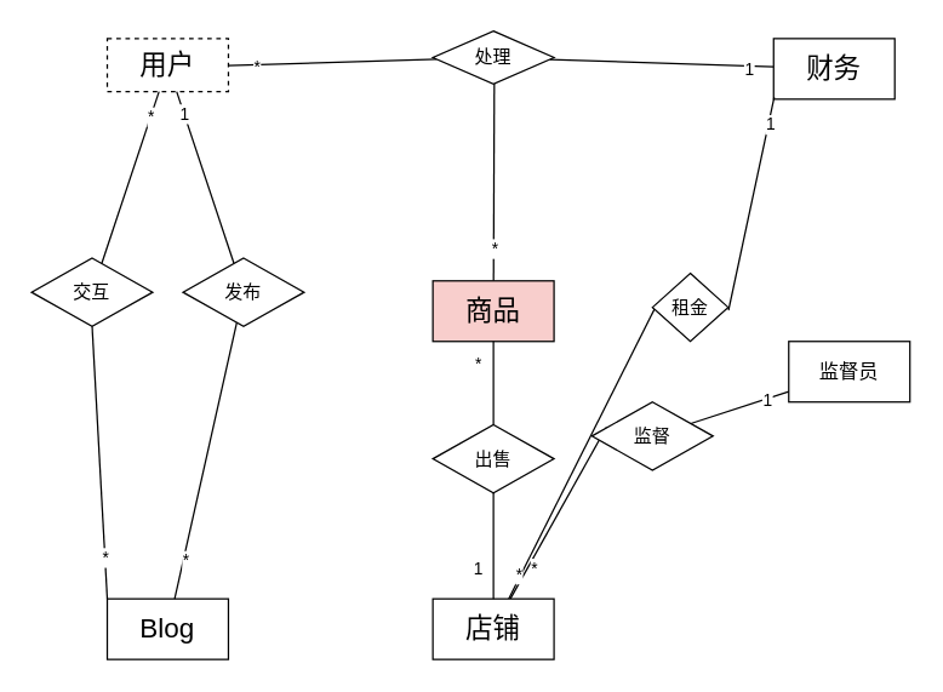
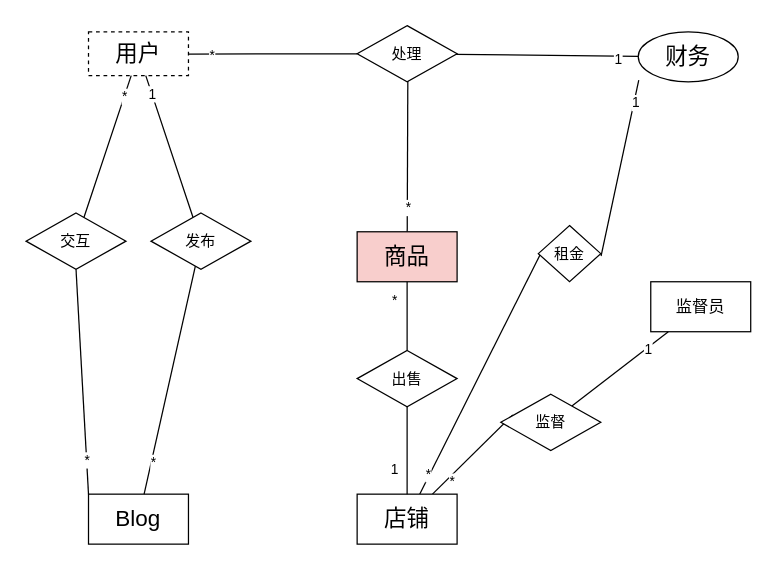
- <mxCell id="24" value="处理" style="rhombus;whiteSpace=wrap;html=1;" parent="1" vertex="1"><mxGeometry x="285" y="20" width="80" height="35" as="geometry" /></mxCell>
+ <mxCell id="24" value="处理" style="rhombus;whiteSpace=wrap;html=1;" parent="1" vertex="1"><mxGeometry x="285" y="20" width="80" height="45" as="geometry" /></mxCell>
- <mxCell id="15" value="&lt;span style=&quot;font-size: 18px;&quot;&gt;财务&lt;/span&gt;" style="rounded=0;whiteSpace=wrap;html=1;" parent="1" vertex="1"><mxGeometry x="510" y="25" width="80" height="40" as="geometry" /></mxCell>
+ <mxCell id="15" value="&lt;span style=&quot;font-size: 18px;&quot;&gt;财务&lt;/span&gt;" style="ellipse;whiteSpace=wrap;html=1;" parent="1" vertex="1"><mxGeometry x="510" y="25" width="80" height="40" as="geometry" /></mxCell>
- <mxCell id="23" value="监督" style="rhombus;whiteSpace=wrap;html=1;" parent="1" vertex="1"><mxGeometry x="390" y="265" width="80" height="45" as="geometry" /></mxCell>
+ <mxCell id="23" value="监督" style="rhombus;whiteSpace=wrap;html=1;" parent="1" vertex="1"><mxGeometry x="400" y="315" width="80" height="45" as="geometry" /></mxCell>
